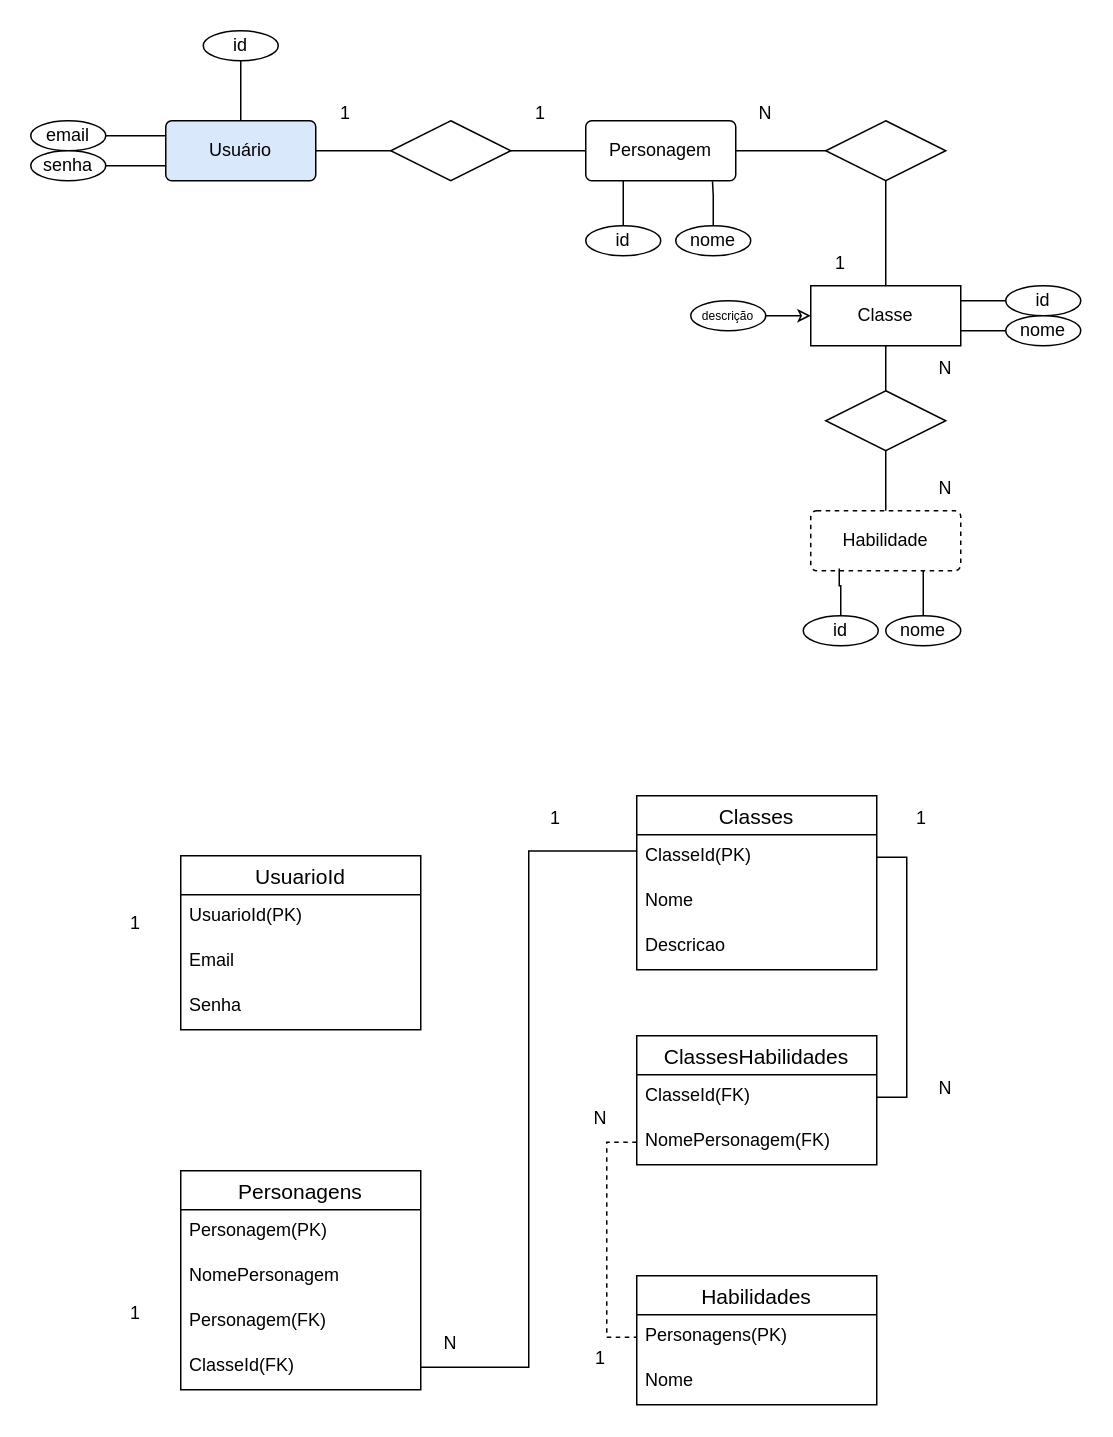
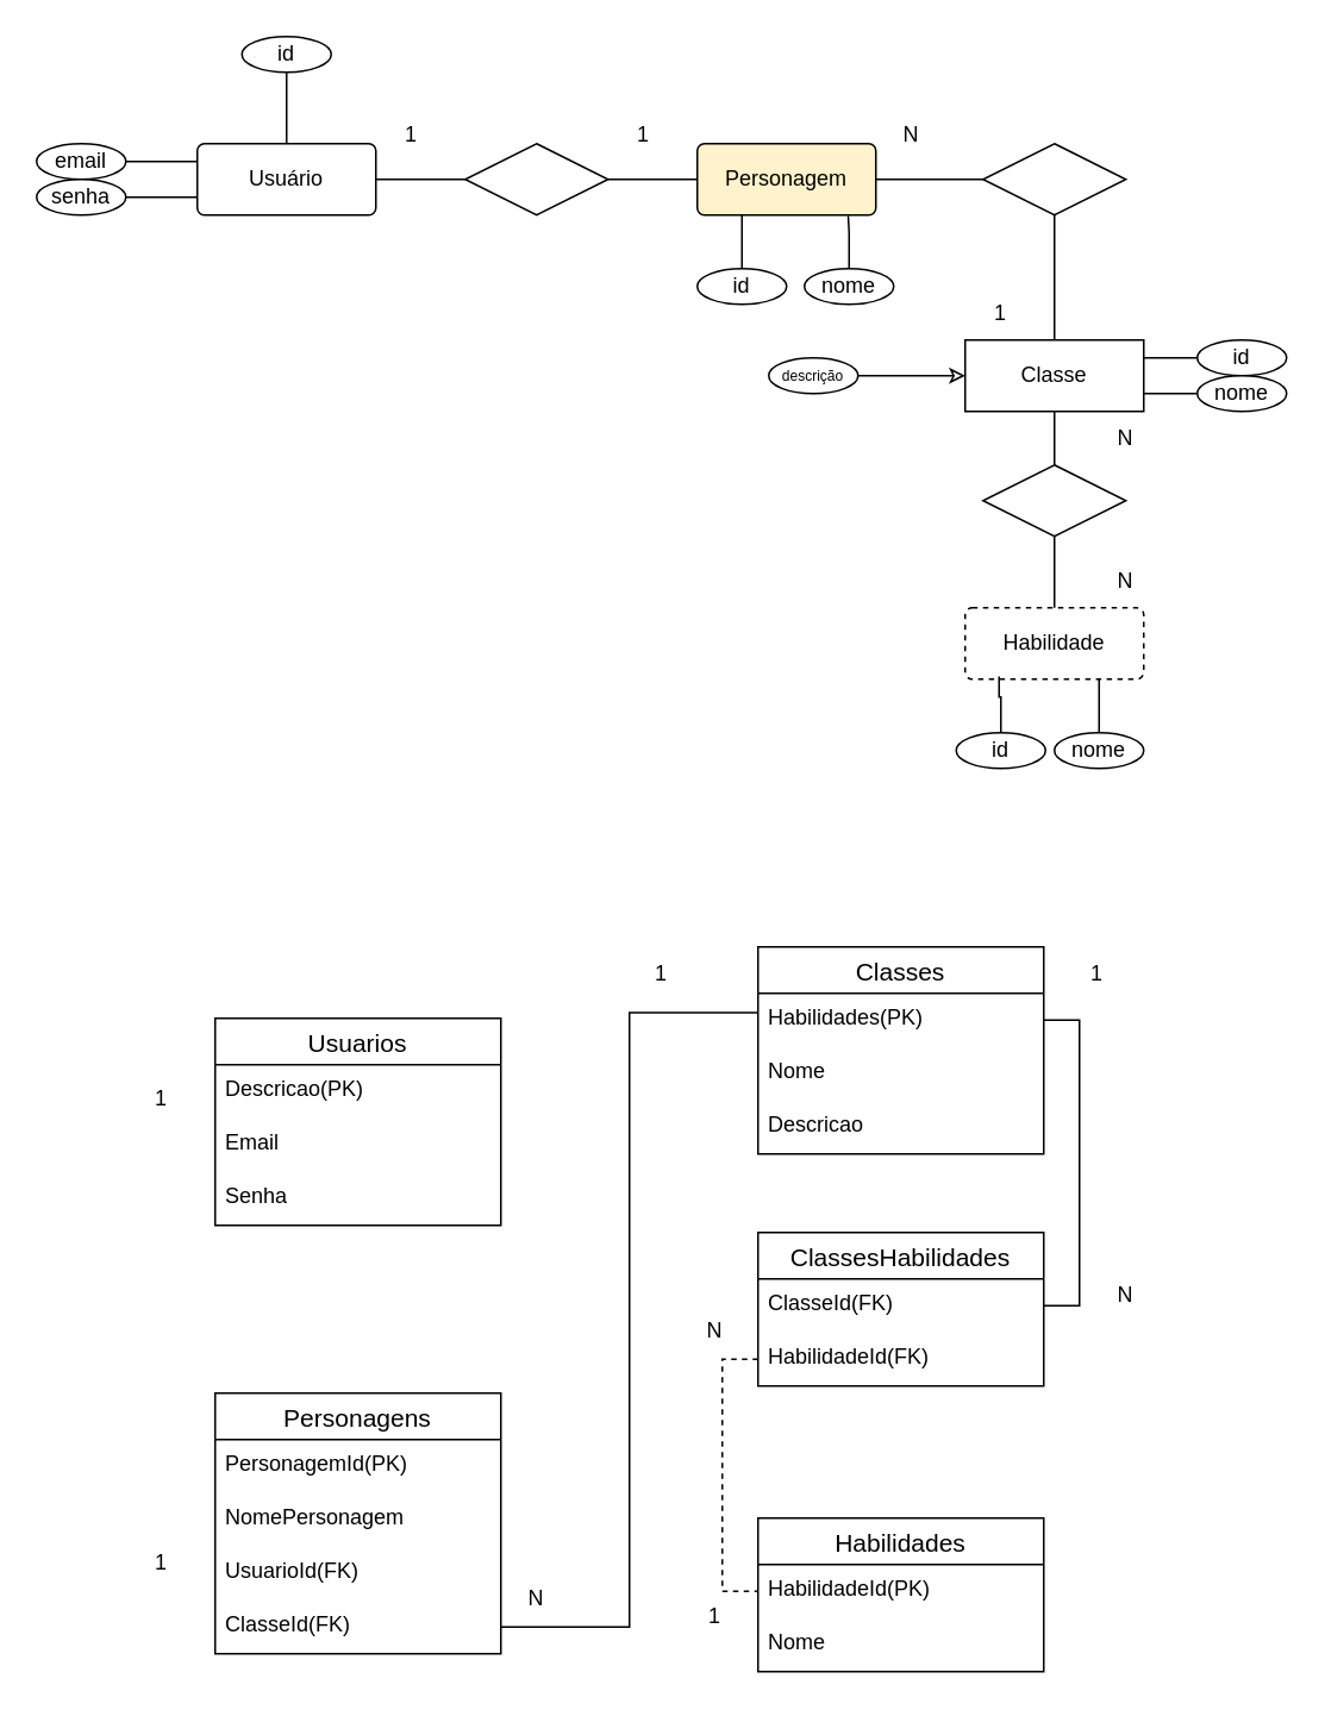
- <mxCell id="4" value="Usuário" style="rounded=1;arcSize=10;whiteSpace=wrap;html=1;align=center;fillColor=#dae8fc;" vertex="1" parent="1"><mxGeometry x="110" y="80" width="100" height="40" as="geometry" /></mxCell>
+ <mxCell id="4" value="Usuário" style="rounded=1;arcSize=10;whiteSpace=wrap;html=1;align=center;" vertex="1" parent="1"><mxGeometry x="110" y="80" width="100" height="40" as="geometry" /></mxCell>
- <mxCell id="6" value="Personagem" style="rounded=1;arcSize=10;whiteSpace=wrap;html=1;align=center;" vertex="1" parent="1"><mxGeometry x="390" y="80" width="100" height="40" as="geometry" /></mxCell>
+ <mxCell id="6" value="Personagem" style="rounded=1;arcSize=10;whiteSpace=wrap;html=1;align=center;fillColor=#fff2cc;" vertex="1" parent="1"><mxGeometry x="390" y="80" width="100" height="40" as="geometry" /></mxCell>
- <mxCell id="36" value="descrição" style="ellipse;whiteSpace=wrap;html=1;align=center;fontSize=8;" vertex="1" parent="1"><mxGeometry x="460" y="200" width="50" height="20" as="geometry" /></mxCell>
+ <mxCell id="36" value="descrição" style="ellipse;whiteSpace=wrap;html=1;align=center;fontSize=8;" vertex="1" parent="1"><mxGeometry x="430" y="200" width="50" height="20" as="geometry" /></mxCell>
- <mxCell id="54" value="ClasseId(PK)" style="text;strokeColor=none;fillColor=none;spacingLeft=4;spacingRight=4;overflow=hidden;rotatable=0;points=[[0,0.5],[1,0.5]];portConstraint=eastwest;fontSize=12;" vertex="1" parent="53"><mxGeometry y="26" width="160" height="30" as="geometry" /></mxCell>
+ <mxCell id="54" value="Habilidades(PK)" style="text;strokeColor=none;fillColor=none;spacingLeft=4;spacingRight=4;overflow=hidden;rotatable=0;points=[[0,0.5],[1,0.5]];portConstraint=eastwest;fontSize=12;" vertex="1" parent="53"><mxGeometry y="26" width="160" height="30" as="geometry" /></mxCell>
- <mxCell id="41" value="UsuarioId" style="swimlane;fontStyle=0;childLayout=stackLayout;horizontal=1;startSize=26;horizontalStack=0;resizeParent=1;resizeParentMax=0;resizeLast=0;collapsible=1;marginBottom=0;align=center;fontSize=14;" vertex="1" parent="1"><mxGeometry x="120" y="570" width="160" height="116" as="geometry" /></mxCell>
+ <mxCell id="41" value="Usuarios" style="swimlane;fontStyle=0;childLayout=stackLayout;horizontal=1;startSize=26;horizontalStack=0;resizeParent=1;resizeParentMax=0;resizeLast=0;collapsible=1;marginBottom=0;align=center;fontSize=14;" vertex="1" parent="1"><mxGeometry x="120" y="570" width="160" height="116" as="geometry" /></mxCell>
- <mxCell id="42" value="UsuarioId(PK)" style="text;strokeColor=none;fillColor=none;spacingLeft=4;spacingRight=4;overflow=hidden;rotatable=0;points=[[0,0.5],[1,0.5]];portConstraint=eastwest;fontSize=12;" vertex="1" parent="41"><mxGeometry y="26" width="160" height="30" as="geometry" /></mxCell>
+ <mxCell id="42" value="Descricao(PK)" style="text;strokeColor=none;fillColor=none;spacingLeft=4;spacingRight=4;overflow=hidden;rotatable=0;points=[[0,0.5],[1,0.5]];portConstraint=eastwest;fontSize=12;" vertex="1" parent="41"><mxGeometry y="26" width="160" height="30" as="geometry" /></mxCell>
- <mxCell id="64" value="NomePersonagem(FK)" style="text;strokeColor=none;fillColor=none;spacingLeft=4;spacingRight=4;overflow=hidden;rotatable=0;points=[[0,0.5],[1,0.5]];portConstraint=eastwest;fontSize=12;" vertex="1" parent="62"><mxGeometry y="56" width="160" height="30" as="geometry" /></mxCell>
+ <mxCell id="64" value="HabilidadeId(FK)" style="text;strokeColor=none;fillColor=none;spacingLeft=4;spacingRight=4;overflow=hidden;rotatable=0;points=[[0,0.5],[1,0.5]];portConstraint=eastwest;fontSize=12;" vertex="1" parent="62"><mxGeometry y="56" width="160" height="30" as="geometry" /></mxCell>
- <mxCell id="46" value="Personagem(PK)" style="text;strokeColor=none;fillColor=none;spacingLeft=4;spacingRight=4;overflow=hidden;rotatable=0;points=[[0,0.5],[1,0.5]];portConstraint=eastwest;fontSize=12;" vertex="1" parent="45"><mxGeometry y="26" width="160" height="30" as="geometry" /></mxCell>
+ <mxCell id="46" value="PersonagemId(PK)" style="text;strokeColor=none;fillColor=none;spacingLeft=4;spacingRight=4;overflow=hidden;rotatable=0;points=[[0,0.5],[1,0.5]];portConstraint=eastwest;fontSize=12;" vertex="1" parent="45"><mxGeometry y="26" width="160" height="30" as="geometry" /></mxCell>
- <mxCell id="48" value="Personagem(FK)" style="text;strokeColor=none;fillColor=none;spacingLeft=4;spacingRight=4;overflow=hidden;rotatable=0;points=[[0,0.5],[1,0.5]];portConstraint=eastwest;fontSize=12;" vertex="1" parent="45"><mxGeometry y="86" width="160" height="30" as="geometry" /></mxCell>
+ <mxCell id="48" value="UsuarioId(FK)" style="text;strokeColor=none;fillColor=none;spacingLeft=4;spacingRight=4;overflow=hidden;rotatable=0;points=[[0,0.5],[1,0.5]];portConstraint=eastwest;fontSize=12;" vertex="1" parent="45"><mxGeometry y="86" width="160" height="30" as="geometry" /></mxCell>
- <mxCell id="60" value="Personagens(PK)" style="text;strokeColor=none;fillColor=none;spacingLeft=4;spacingRight=4;overflow=hidden;rotatable=0;points=[[0,0.5],[1,0.5]];portConstraint=eastwest;fontSize=12;" vertex="1" parent="59"><mxGeometry y="26" width="160" height="30" as="geometry" /></mxCell>
+ <mxCell id="60" value="HabilidadeId(PK)" style="text;strokeColor=none;fillColor=none;spacingLeft=4;spacingRight=4;overflow=hidden;rotatable=0;points=[[0,0.5],[1,0.5]];portConstraint=eastwest;fontSize=12;" vertex="1" parent="59"><mxGeometry y="26" width="160" height="30" as="geometry" /></mxCell>
